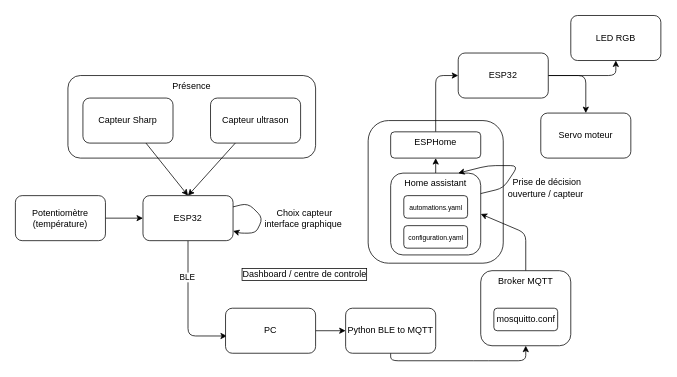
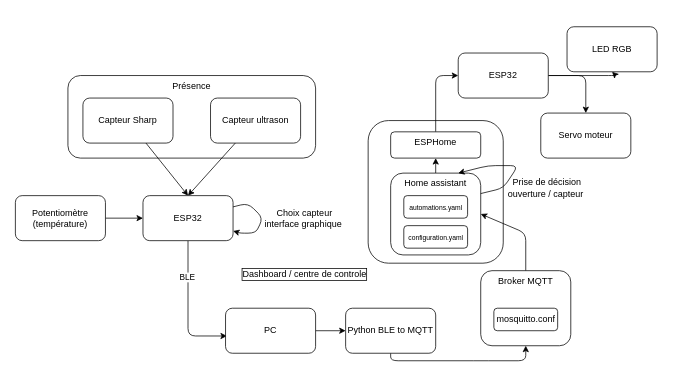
- <mxCell id="32" value="LED RGB" style="rounded=1;whiteSpace=wrap;html=1;" vertex="1" parent="1"><mxGeometry x="760" width="120" height="60" as="geometry" y="20" /></mxCell>
+ <mxCell id="32" value="LED RGB" style="rounded=1;whiteSpace=wrap;html=1;" vertex="1" parent="1"><mxGeometry x="755" y="35" width="120" height="60" as="geometry" /></mxCell>
